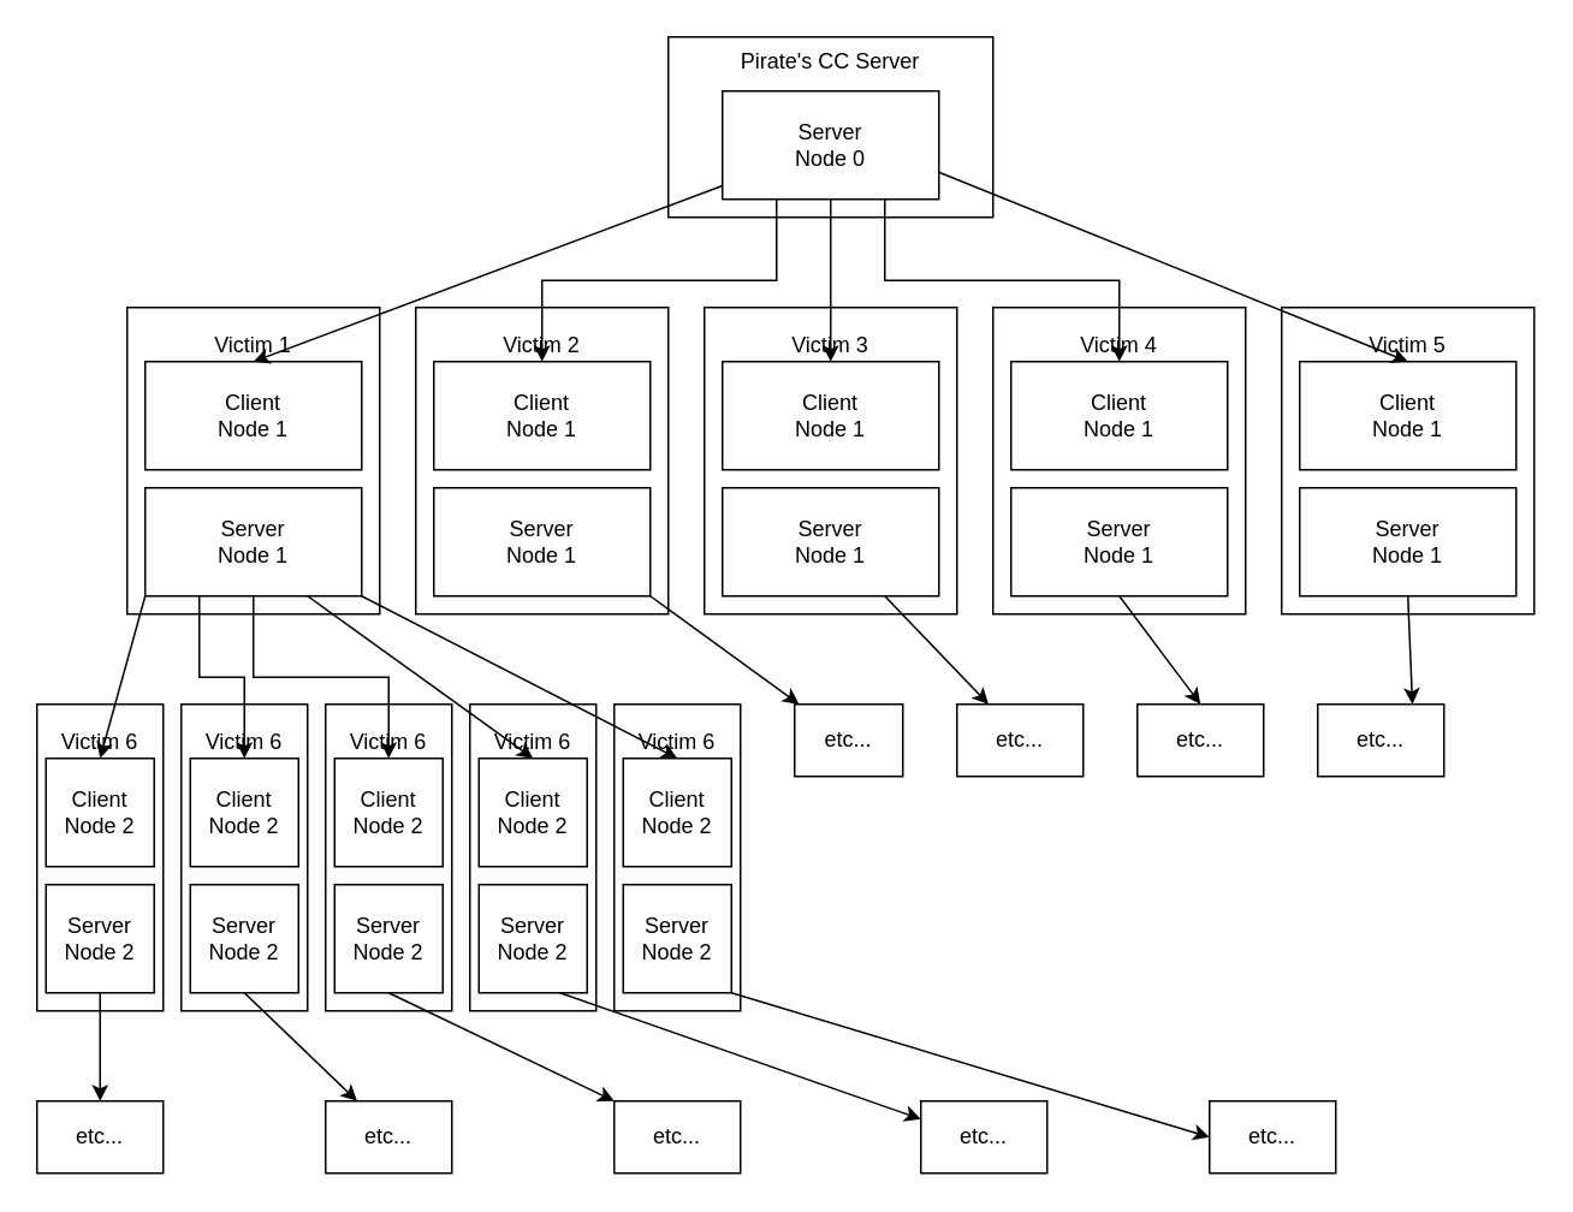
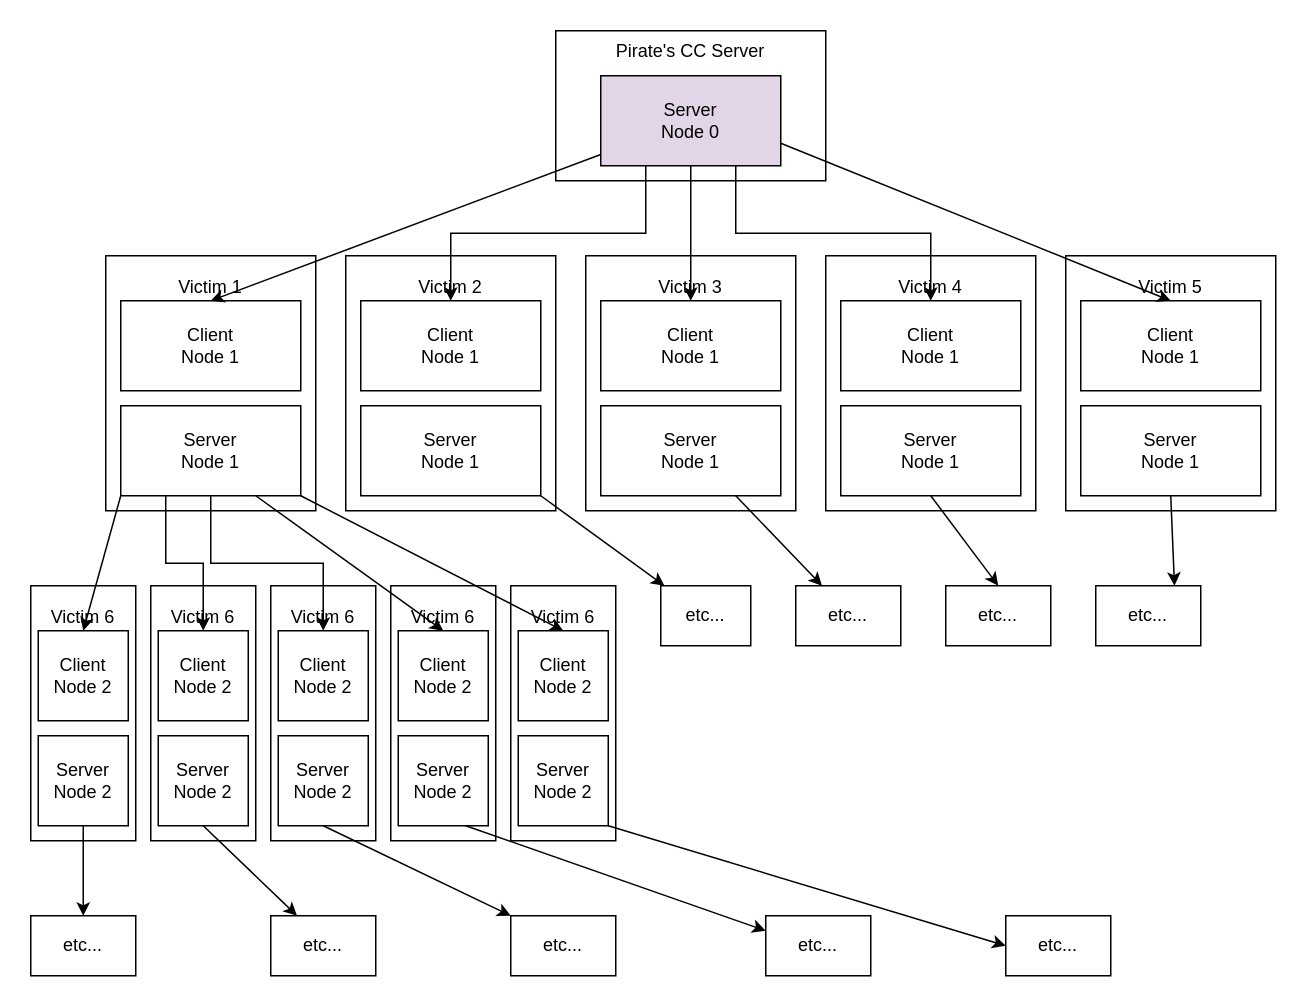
- <mxCell id="24" value="&lt;div&gt;Server&lt;/div&gt;&lt;div&gt;Node 0&lt;br&gt;&lt;/div&gt;" style="rounded=0;whiteSpace=wrap;html=1;" vertex="1" parent="22"><mxGeometry x="30" y="30" width="120" height="60" as="geometry" /></mxCell>
+ <mxCell id="24" value="&lt;div&gt;Server&lt;/div&gt;&lt;div&gt;Node 0&lt;br&gt;&lt;/div&gt;" style="rounded=0;whiteSpace=wrap;html=1;fillColor=#e1d5e7;" vertex="1" parent="22"><mxGeometry x="30" y="30" width="120" height="60" as="geometry" /></mxCell>
